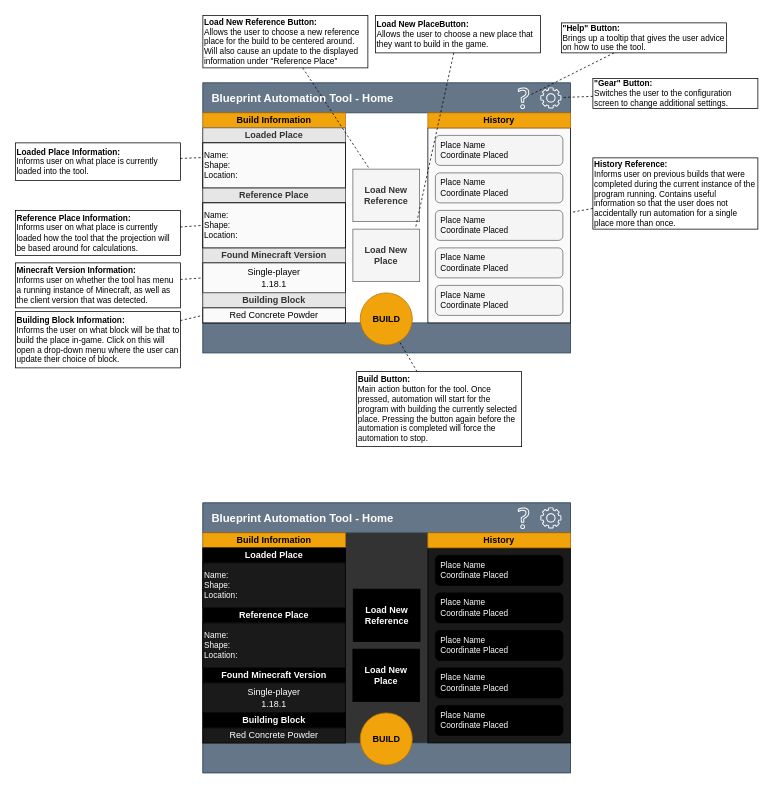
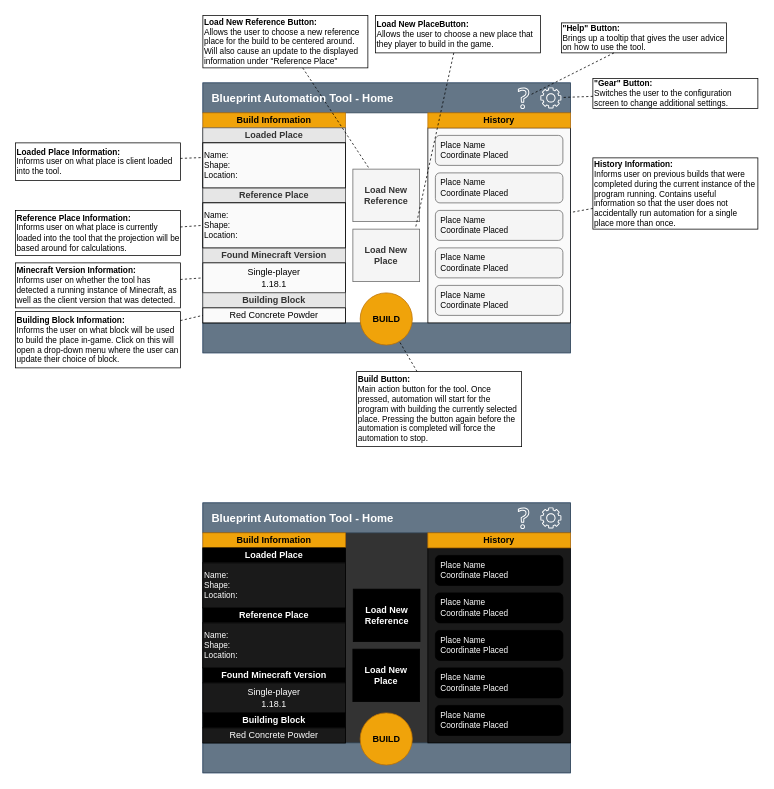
- <mxCell id="83" value="&lt;font color=&quot;#000000&quot;&gt;&lt;b&gt;Load New PlaceButton:&lt;/b&gt;&lt;br&gt;Allows the user to choose a new place that they want to build in the game.&lt;br&gt;&lt;/font&gt;" style="text;html=1;strokeColor=default;fillColor=none;align=left;verticalAlign=middle;whiteSpace=wrap;rounded=0;labelBackgroundColor=none;fontSize=11;fontColor=#FFFFFF;" vertex="1" parent="1"><mxGeometry x="500" y="20" width="220" height="50" as="geometry" /></mxCell>
+ <mxCell id="83" value="&lt;font color=&quot;#000000&quot;&gt;&lt;b&gt;Load New PlaceButton:&lt;/b&gt;&lt;br&gt;Allows the user to choose a new place that they player to build in the game.&lt;br&gt;&lt;/font&gt;" style="text;html=1;strokeColor=default;fillColor=none;align=left;verticalAlign=middle;whiteSpace=wrap;rounded=0;labelBackgroundColor=none;fontSize=11;fontColor=#FFFFFF;" vertex="1" parent="1"><mxGeometry x="500" y="20" width="220" height="50" as="geometry" /></mxCell>
- <mxCell id="69" value="&lt;font color=&quot;#000000&quot;&gt;&lt;b&gt;Loaded Place Information:&lt;/b&gt;&lt;br&gt;Informs user on what place is currently loaded into the tool.&lt;br&gt;&lt;/font&gt;" style="text;html=1;strokeColor=default;fillColor=none;align=left;verticalAlign=middle;whiteSpace=wrap;rounded=0;labelBackgroundColor=none;fontSize=11;fontColor=#FFFFFF;" vertex="1" parent="1"><mxGeometry x="20" y="190" width="220" height="50" as="geometry" /></mxCell>
+ <mxCell id="69" value="&lt;font color=&quot;#000000&quot;&gt;&lt;b&gt;Loaded Place Information:&lt;/b&gt;&lt;br&gt;Informs user on what place is client loaded into the tool.&lt;br&gt;&lt;/font&gt;" style="text;html=1;strokeColor=default;fillColor=none;align=left;verticalAlign=middle;whiteSpace=wrap;rounded=0;labelBackgroundColor=none;fontSize=11;fontColor=#FFFFFF;" vertex="1" parent="1"><mxGeometry x="20" y="190" width="220" height="50" as="geometry" /></mxCell>
- <mxCell id="77" value="&lt;font color=&quot;#000000&quot;&gt;&lt;b&gt;History Reference:&lt;/b&gt;&lt;br&gt;Informs user on previous builds that were&lt;br&gt;completed during the current instance of the program running. Contains useful information so that the user does not accidentally run automation for a single place more than once.&lt;br&gt;&lt;/font&gt;" style="text;html=1;strokeColor=default;fillColor=none;align=left;verticalAlign=middle;whiteSpace=wrap;rounded=0;labelBackgroundColor=none;fontSize=11;fontColor=#FFFFFF;" vertex="1" parent="1"><mxGeometry x="790" y="210" width="220" height="95" as="geometry" /></mxCell>
+ <mxCell id="77" value="&lt;font color=&quot;#000000&quot;&gt;&lt;b&gt;History Information:&lt;/b&gt;&lt;br&gt;Informs user on previous builds that were&lt;br&gt;completed during the current instance of the program running. Contains useful information so that the user does not accidentally run automation for a single place more than once.&lt;br&gt;&lt;/font&gt;" style="text;html=1;strokeColor=default;fillColor=none;align=left;verticalAlign=middle;whiteSpace=wrap;rounded=0;labelBackgroundColor=none;fontSize=11;fontColor=#FFFFFF;" vertex="1" parent="1"><mxGeometry x="790" y="210" width="220" height="95" as="geometry" /></mxCell>
- <mxCell id="71" value="&lt;font color=&quot;#000000&quot;&gt;&lt;b&gt;Reference Place Information:&lt;/b&gt;&lt;br&gt;Informs user on what place is currently loaded how the tool that the projection will be based around for calculations.&lt;br&gt;&lt;/font&gt;" style="text;html=1;strokeColor=default;fillColor=none;align=left;verticalAlign=middle;whiteSpace=wrap;rounded=0;labelBackgroundColor=none;fontSize=11;fontColor=#FFFFFF;" vertex="1" parent="1"><mxGeometry x="20" y="280" width="220" height="60" as="geometry" /></mxCell>
+ <mxCell id="71" value="&lt;font color=&quot;#000000&quot;&gt;&lt;b&gt;Reference Place Information:&lt;/b&gt;&lt;br&gt;Informs user on what place is currently loaded into the tool that the projection will be based around for calculations.&lt;br&gt;&lt;/font&gt;" style="text;html=1;strokeColor=default;fillColor=none;align=left;verticalAlign=middle;whiteSpace=wrap;rounded=0;labelBackgroundColor=none;fontSize=11;fontColor=#FFFFFF;" vertex="1" parent="1"><mxGeometry x="20" y="280" width="220" height="60" as="geometry" /></mxCell>
- <mxCell id="73" value="&lt;font color=&quot;#000000&quot;&gt;&lt;b&gt;Minecraft Version Information:&lt;/b&gt;&lt;br&gt;Informs user on whether the tool has menu a running instance of Minecraft, as well as the client version that was detected.&lt;br&gt;&lt;/font&gt;" style="text;html=1;strokeColor=default;fillColor=none;align=left;verticalAlign=middle;whiteSpace=wrap;rounded=0;labelBackgroundColor=none;fontSize=11;fontColor=#FFFFFF;" vertex="1" parent="1"><mxGeometry x="20" y="350" width="220" height="60" as="geometry" /></mxCell>
+ <mxCell id="73" value="&lt;font color=&quot;#000000&quot;&gt;&lt;b&gt;Minecraft Version Information:&lt;/b&gt;&lt;br&gt;Informs user on whether the tool has detected a running instance of Minecraft, as well as the client version that was detected.&lt;br&gt;&lt;/font&gt;" style="text;html=1;strokeColor=default;fillColor=none;align=left;verticalAlign=middle;whiteSpace=wrap;rounded=0;labelBackgroundColor=none;fontSize=11;fontColor=#FFFFFF;" vertex="1" parent="1"><mxGeometry x="20" y="350" width="220" height="60" as="geometry" /></mxCell>
- <mxCell id="75" value="&lt;font color=&quot;#000000&quot;&gt;&lt;b&gt;Building Block Information:&lt;/b&gt;&lt;br&gt;Informs the user on what block will be that to build the place in-game. Click on this will open a drop-down menu where the user can&lt;br&gt;update their choice of block.&lt;br&gt;&lt;/font&gt;" style="text;html=1;strokeColor=default;fillColor=none;align=left;verticalAlign=middle;whiteSpace=wrap;rounded=0;labelBackgroundColor=none;fontSize=11;fontColor=#FFFFFF;" vertex="1" parent="1"><mxGeometry x="20" y="415" width="220" height="75" as="geometry" /></mxCell>
+ <mxCell id="75" value="&lt;font color=&quot;#000000&quot;&gt;&lt;b&gt;Building Block Information:&lt;/b&gt;&lt;br&gt;Informs the user on what block will be used to build the place in-game. Click on this will open a drop-down menu where the user can&lt;br&gt;update their choice of block.&lt;br&gt;&lt;/font&gt;" style="text;html=1;strokeColor=default;fillColor=none;align=left;verticalAlign=middle;whiteSpace=wrap;rounded=0;labelBackgroundColor=none;fontSize=11;fontColor=#FFFFFF;" vertex="1" parent="1"><mxGeometry x="20" y="415" width="220" height="75" as="geometry" /></mxCell>
